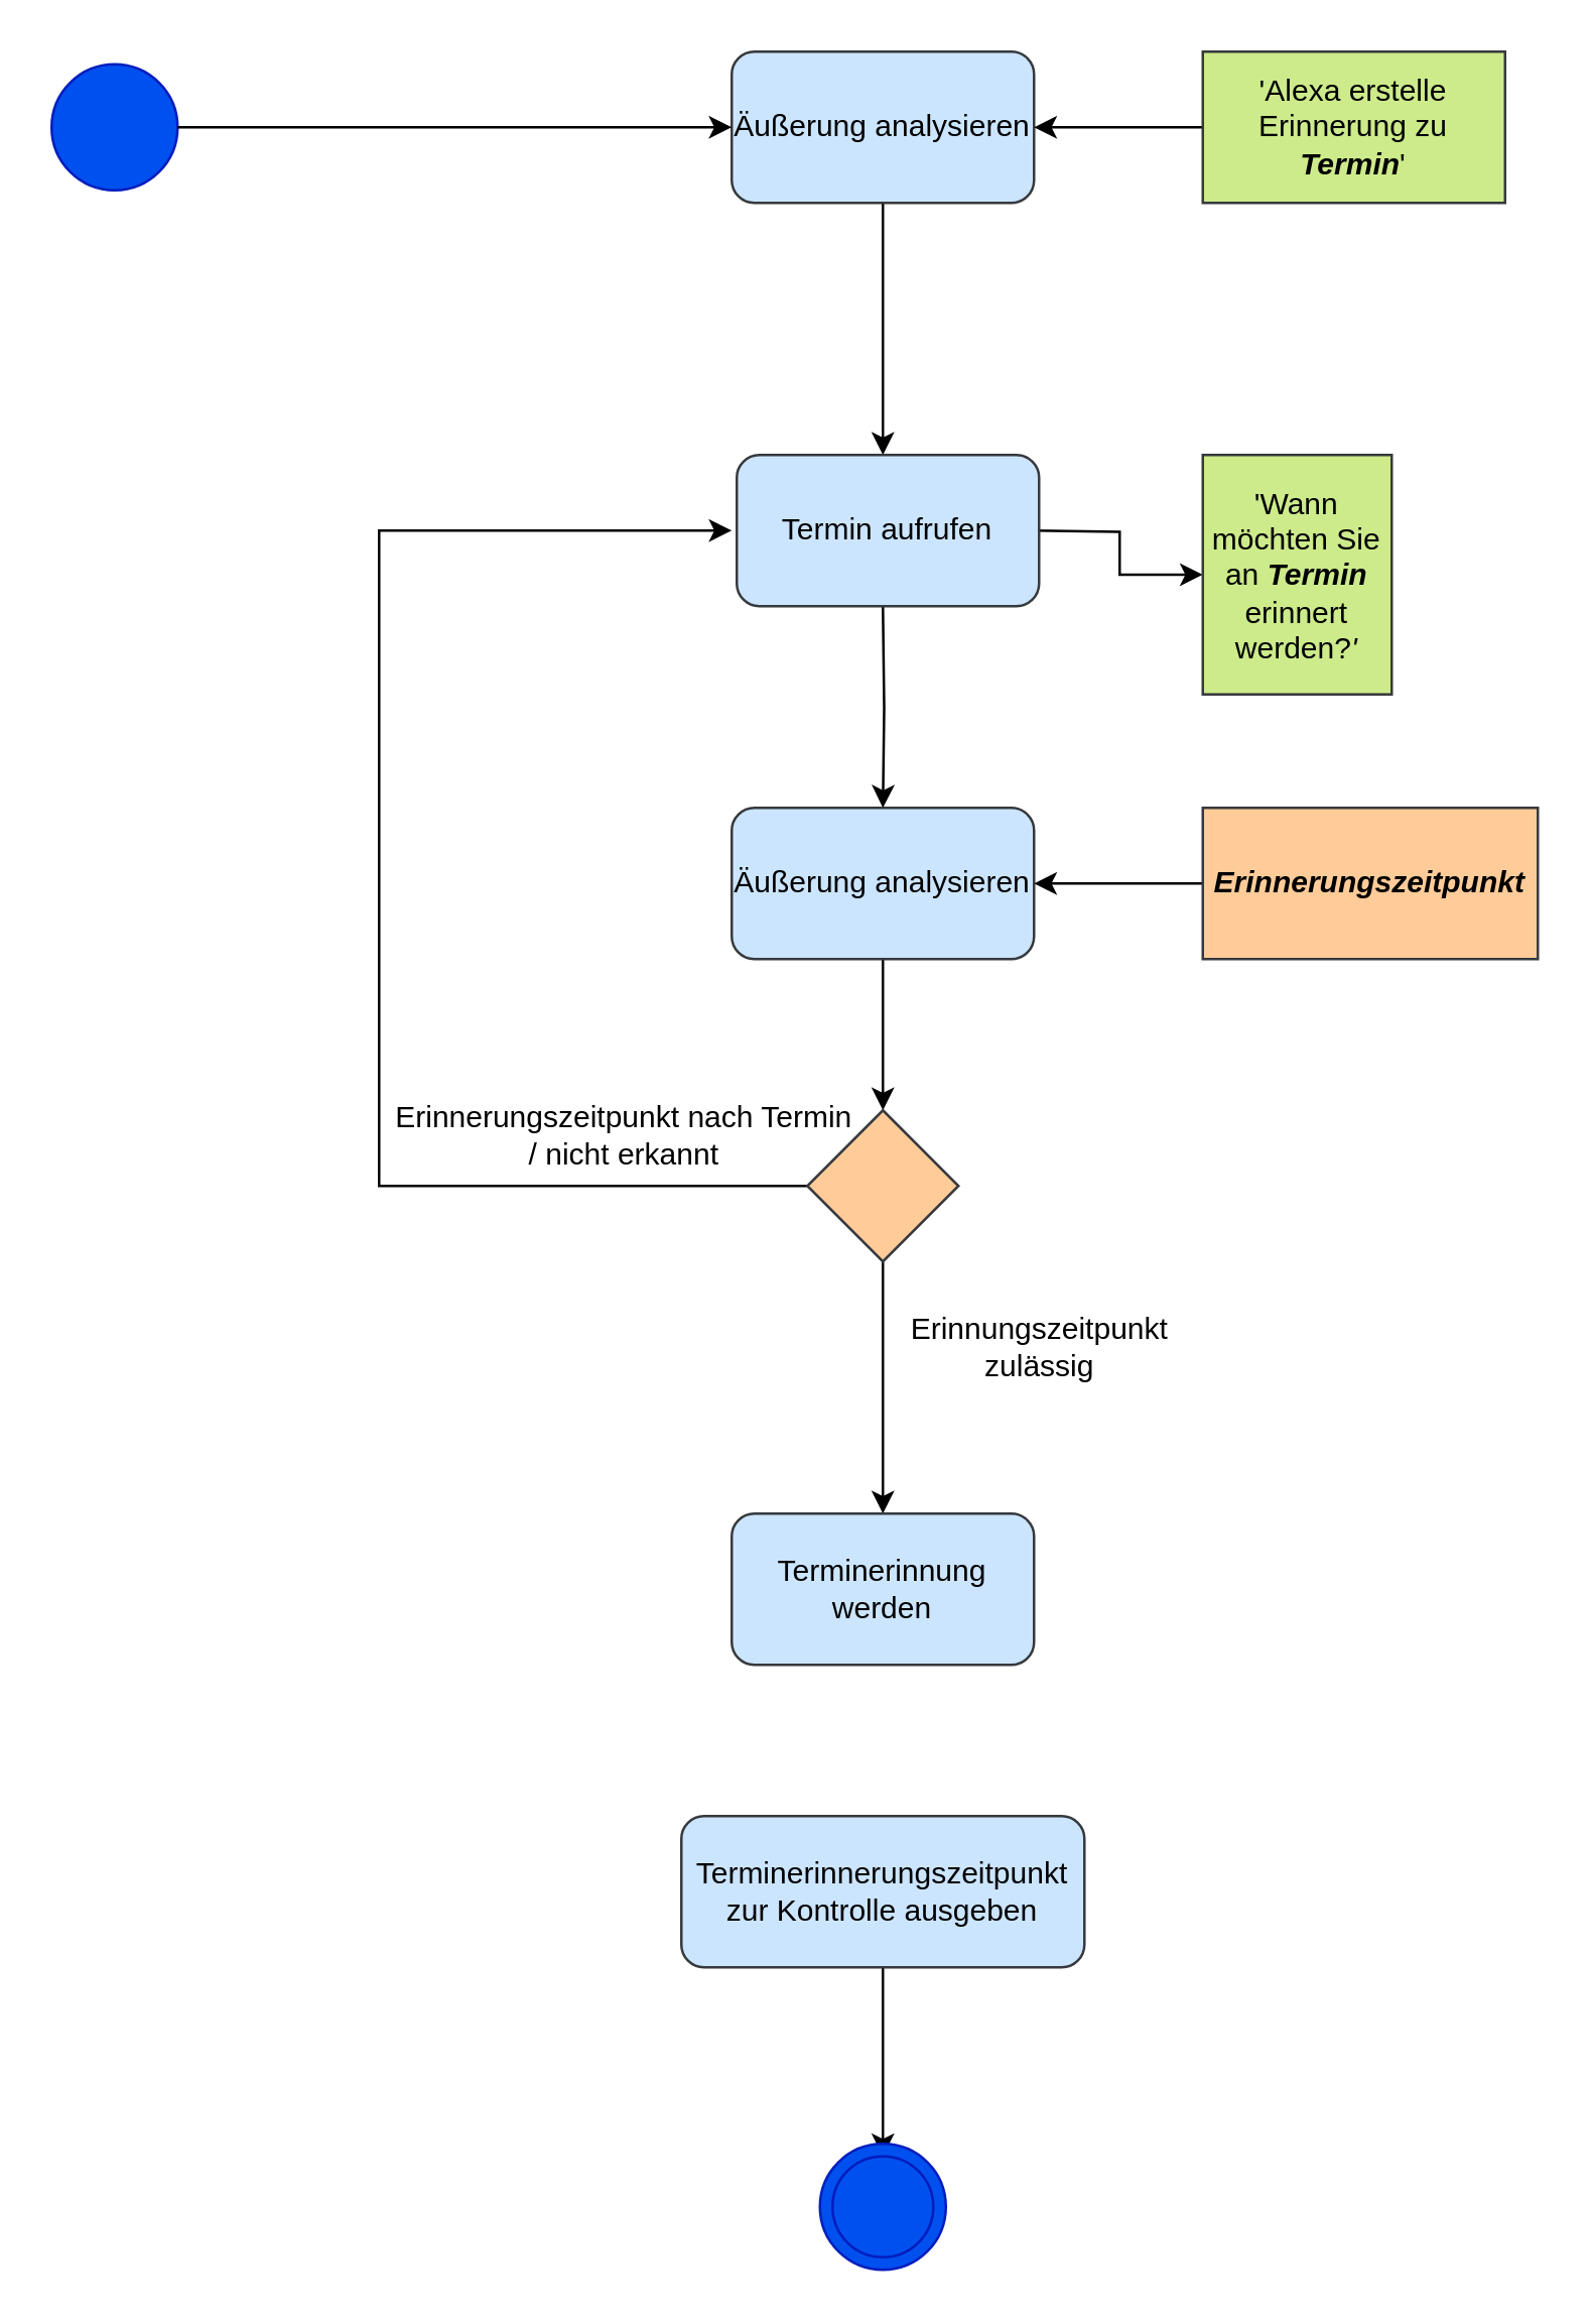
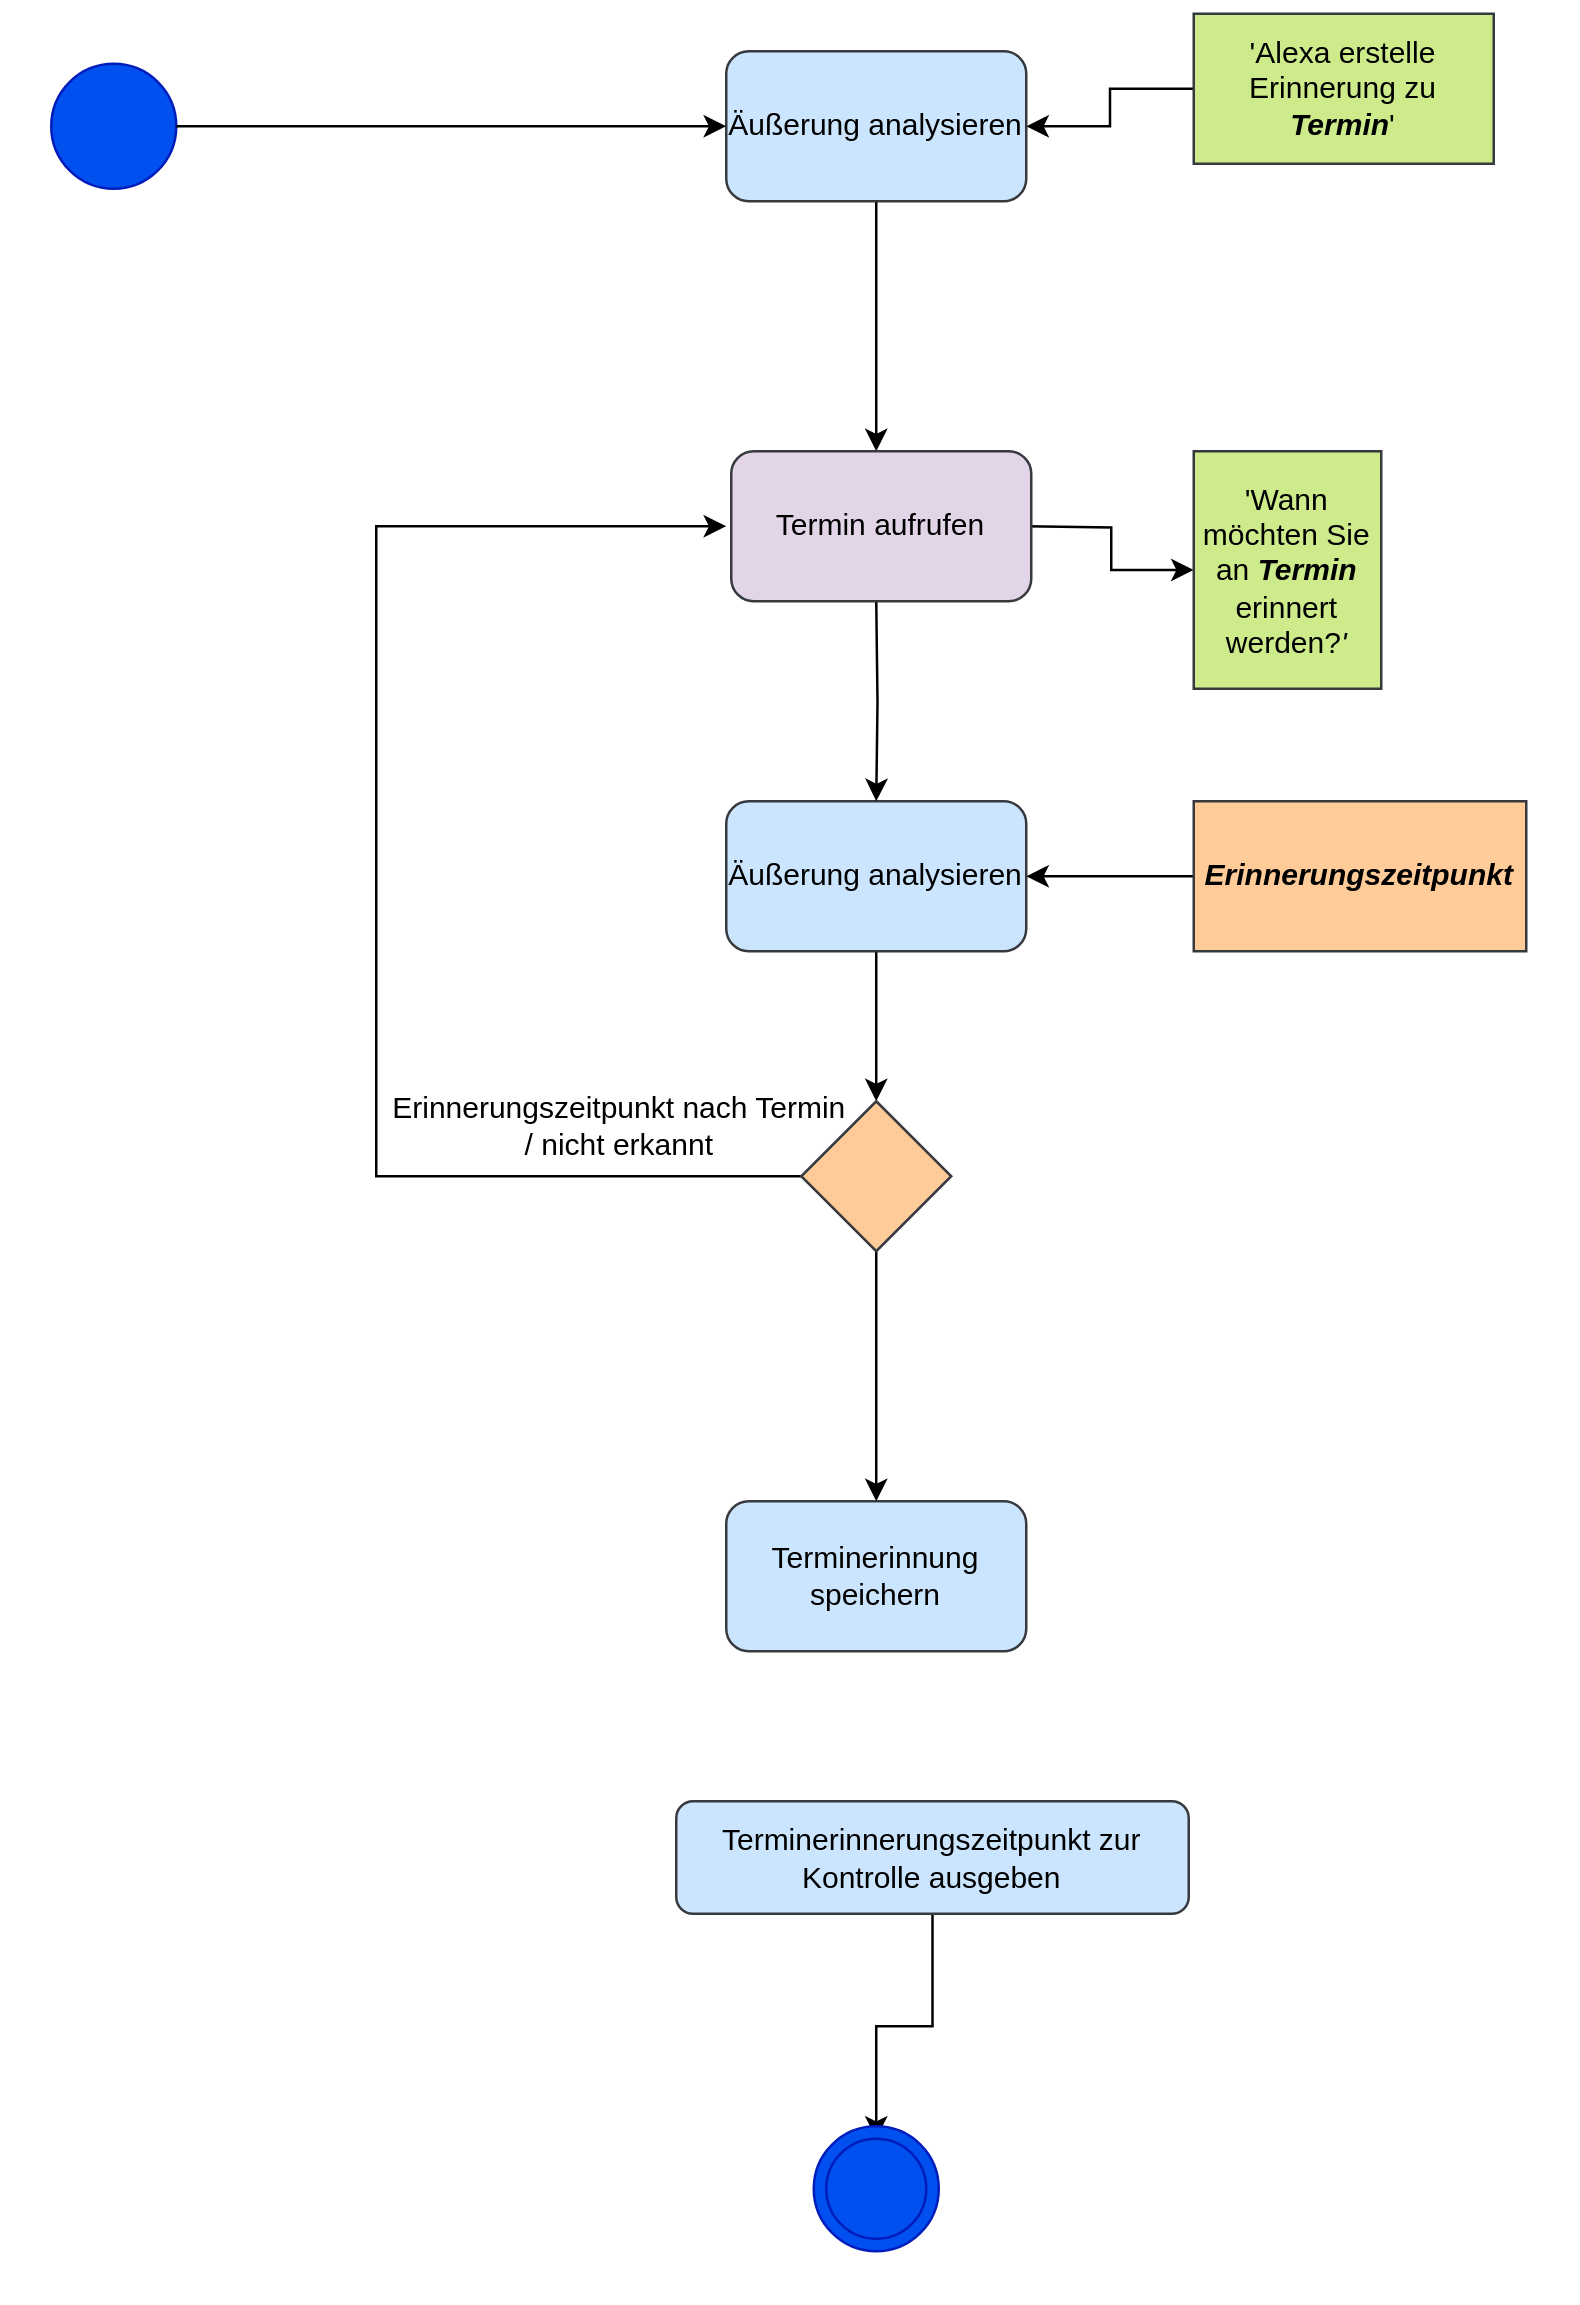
- <mxCell id="6" value="'Alexa erstelle Erinnerung zu &lt;b&gt;&lt;i&gt;Termin&lt;/i&gt;&lt;/b&gt;'" style="rounded=0;whiteSpace=wrap;html=1;fillColor=#cdeb8b;strokeColor=#36393d;" vertex="1" parent="1"><mxGeometry x="477" y="20" width="120" height="60" as="geometry" /></mxCell>
+ <mxCell id="6" value="'Alexa erstelle Erinnerung zu &lt;b&gt;&lt;i&gt;Termin&lt;/i&gt;&lt;/b&gt;'" style="rounded=0;whiteSpace=wrap;html=1;fillColor=#cdeb8b;strokeColor=#36393d;" vertex="1" parent="1"><mxGeometry x="477" y="5" width="120" height="60" as="geometry" /></mxCell>
- <mxCell id="24" value="Termin aufrufen" style="rounded=1;whiteSpace=wrap;html=1;fillColor=#cce5ff;strokeColor=#36393d;" vertex="1" parent="1"><mxGeometry x="292" y="180" width="120" height="60" as="geometry" /></mxCell>
+ <mxCell id="24" value="Termin aufrufen" style="rounded=1;whiteSpace=wrap;html=1;fillColor=#e1d5e7;strokeColor=#36393d;" vertex="1" parent="1"><mxGeometry x="292" y="180" width="120" height="60" as="geometry" /></mxCell>
- <mxCell id="16" value="Erinnungszeitpunkt &lt;br&gt;zulässig" style="text;html=1;align=center;verticalAlign=middle;resizable=0;points=[];;autosize=1;" vertex="1" parent="1"><mxGeometry x="352" y="519" width="120" height="30" as="geometry" /></mxCell>
- <mxCell id="15" value="Terminerinnung werden" style="rounded=1;whiteSpace=wrap;html=1;fillColor=#cce5ff;strokeColor=#36393d;" vertex="1" parent="1"><mxGeometry x="290" y="600" width="120" height="60" as="geometry" /></mxCell>
+ <mxCell id="15" value="Terminerinnung speichern" style="rounded=1;whiteSpace=wrap;html=1;fillColor=#cce5ff;strokeColor=#36393d;" vertex="1" parent="1"><mxGeometry x="290" y="600" width="120" height="60" as="geometry" /></mxCell>
- <mxCell id="25" value="Terminerinnerungszeitpunkt zur Kontrolle ausgeben" style="rounded=1;whiteSpace=wrap;html=1;fillColor=#cce5ff;strokeColor=#36393d;" vertex="1" parent="1"><mxGeometry x="270" y="720" width="160" height="60" as="geometry" /></mxCell>
+ <mxCell id="25" value="Terminerinnerungszeitpunkt zur Kontrolle ausgeben" style="rounded=1;whiteSpace=wrap;html=1;fillColor=#cce5ff;strokeColor=#36393d;" vertex="1" parent="1"><mxGeometry x="270" y="720" width="205" height="45" as="geometry" /></mxCell>
